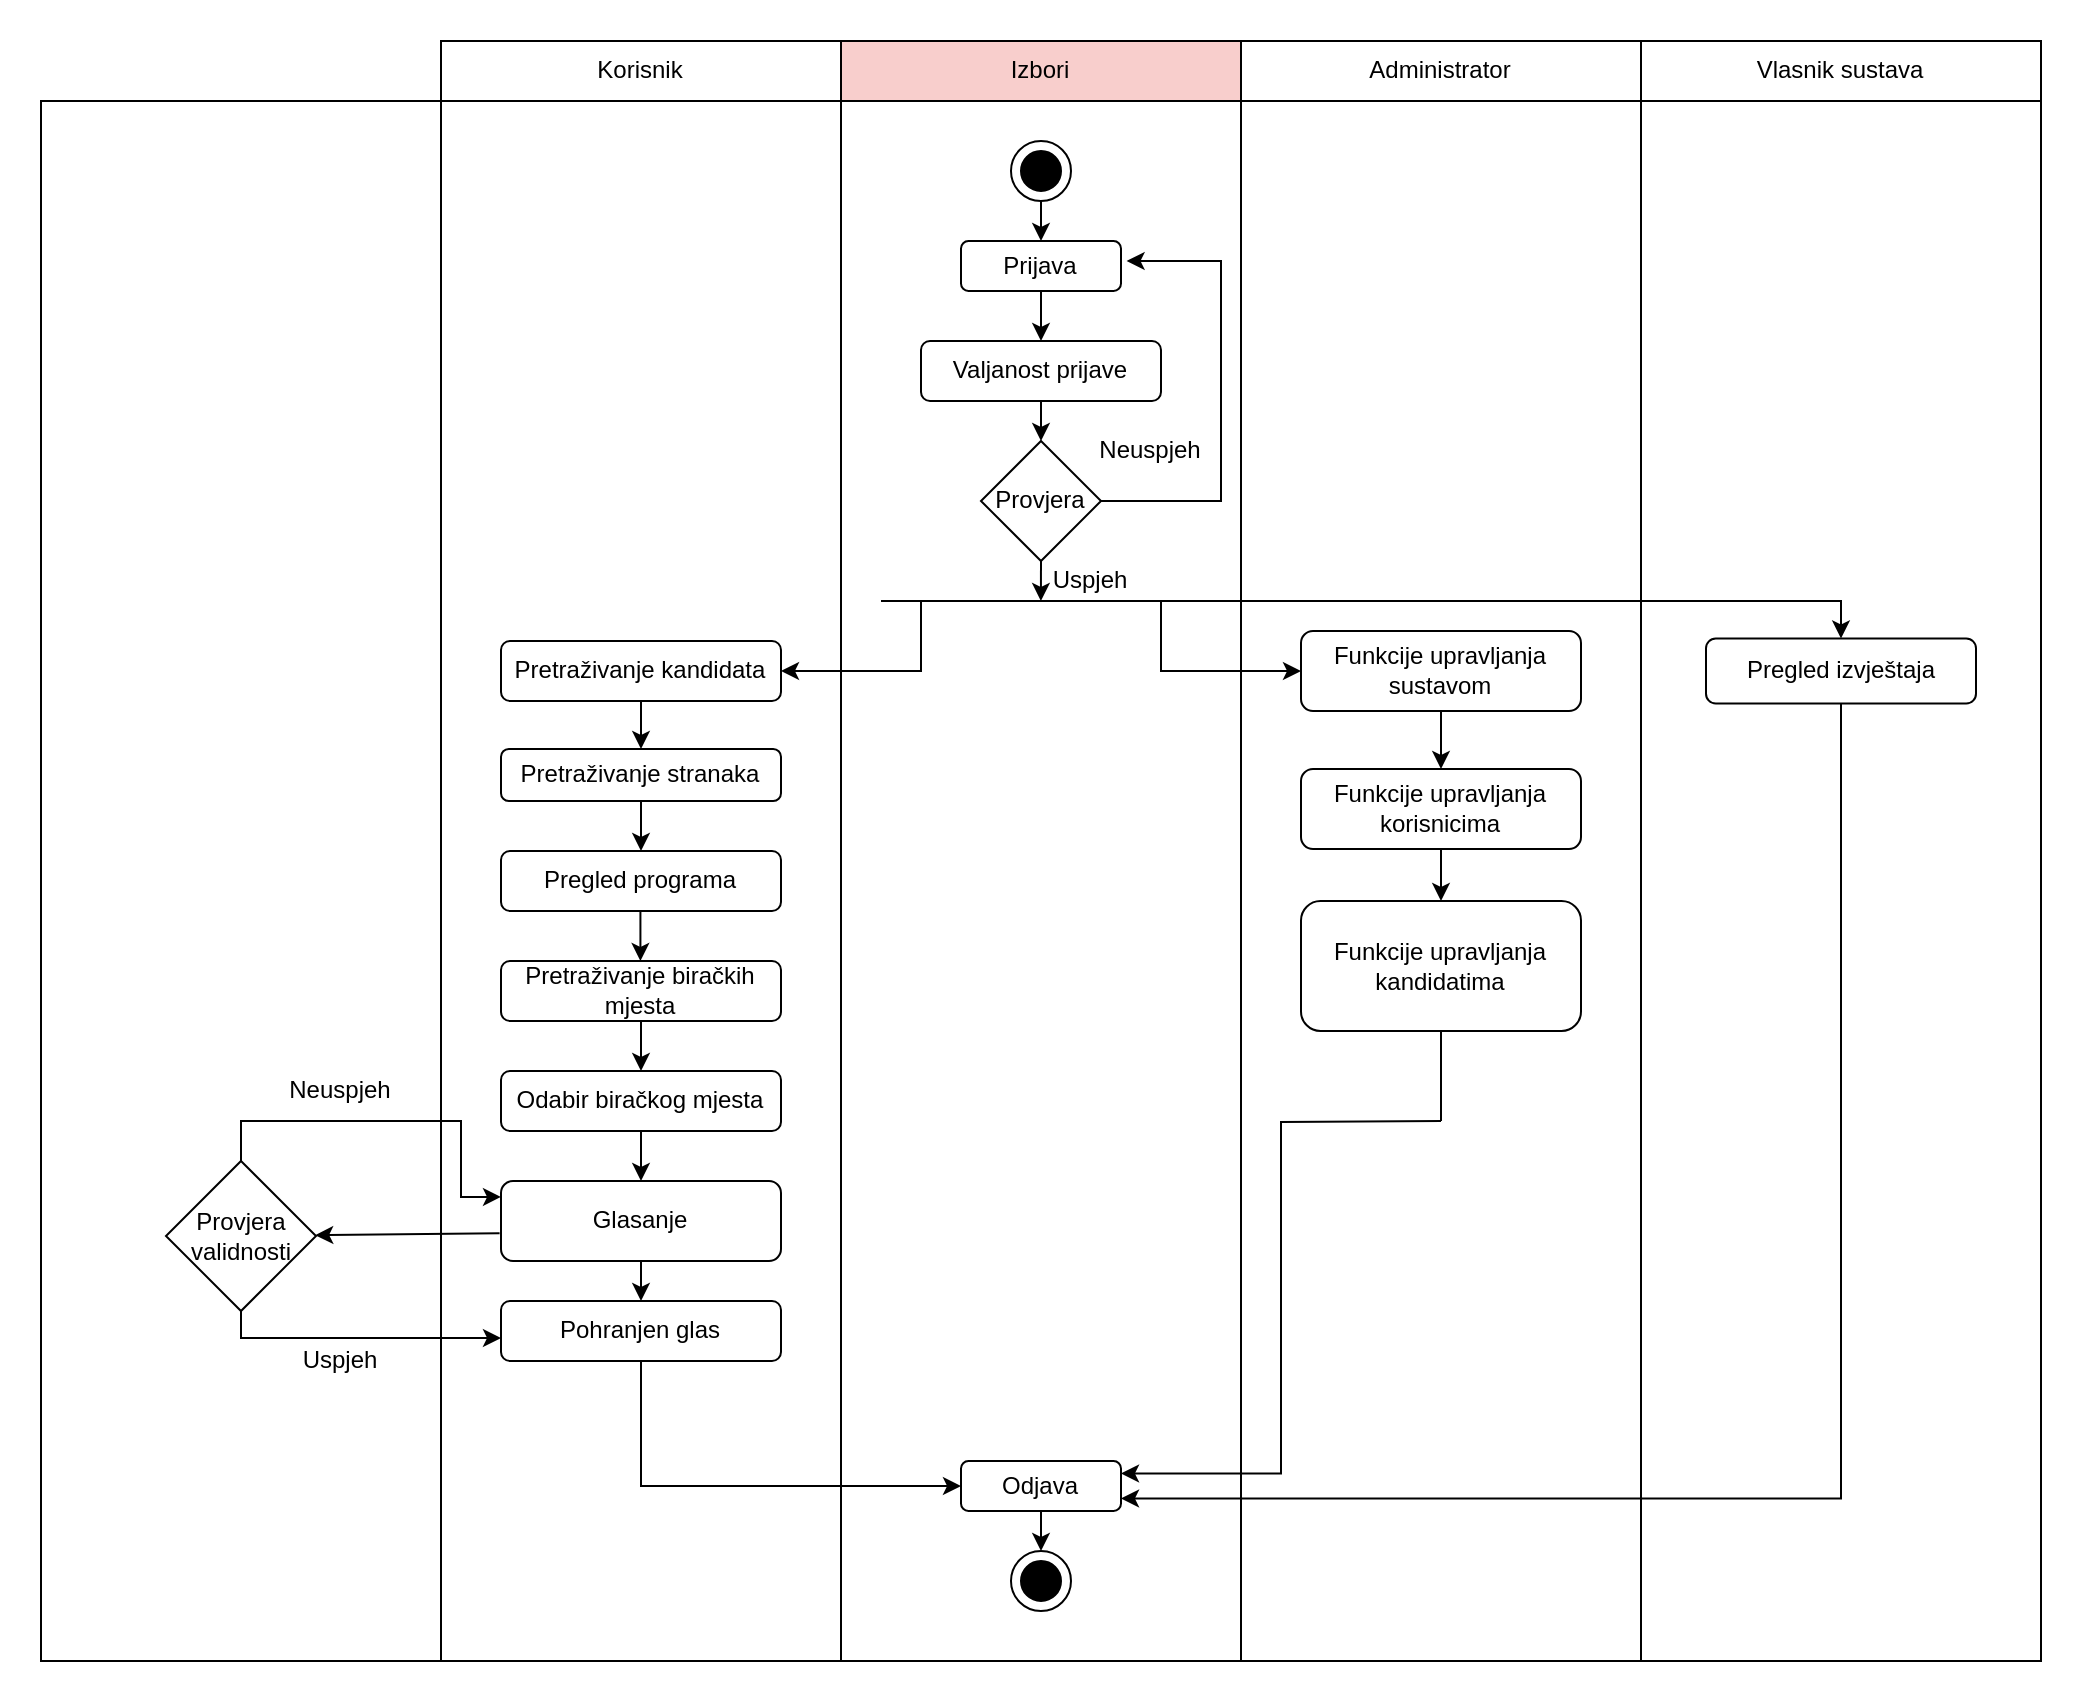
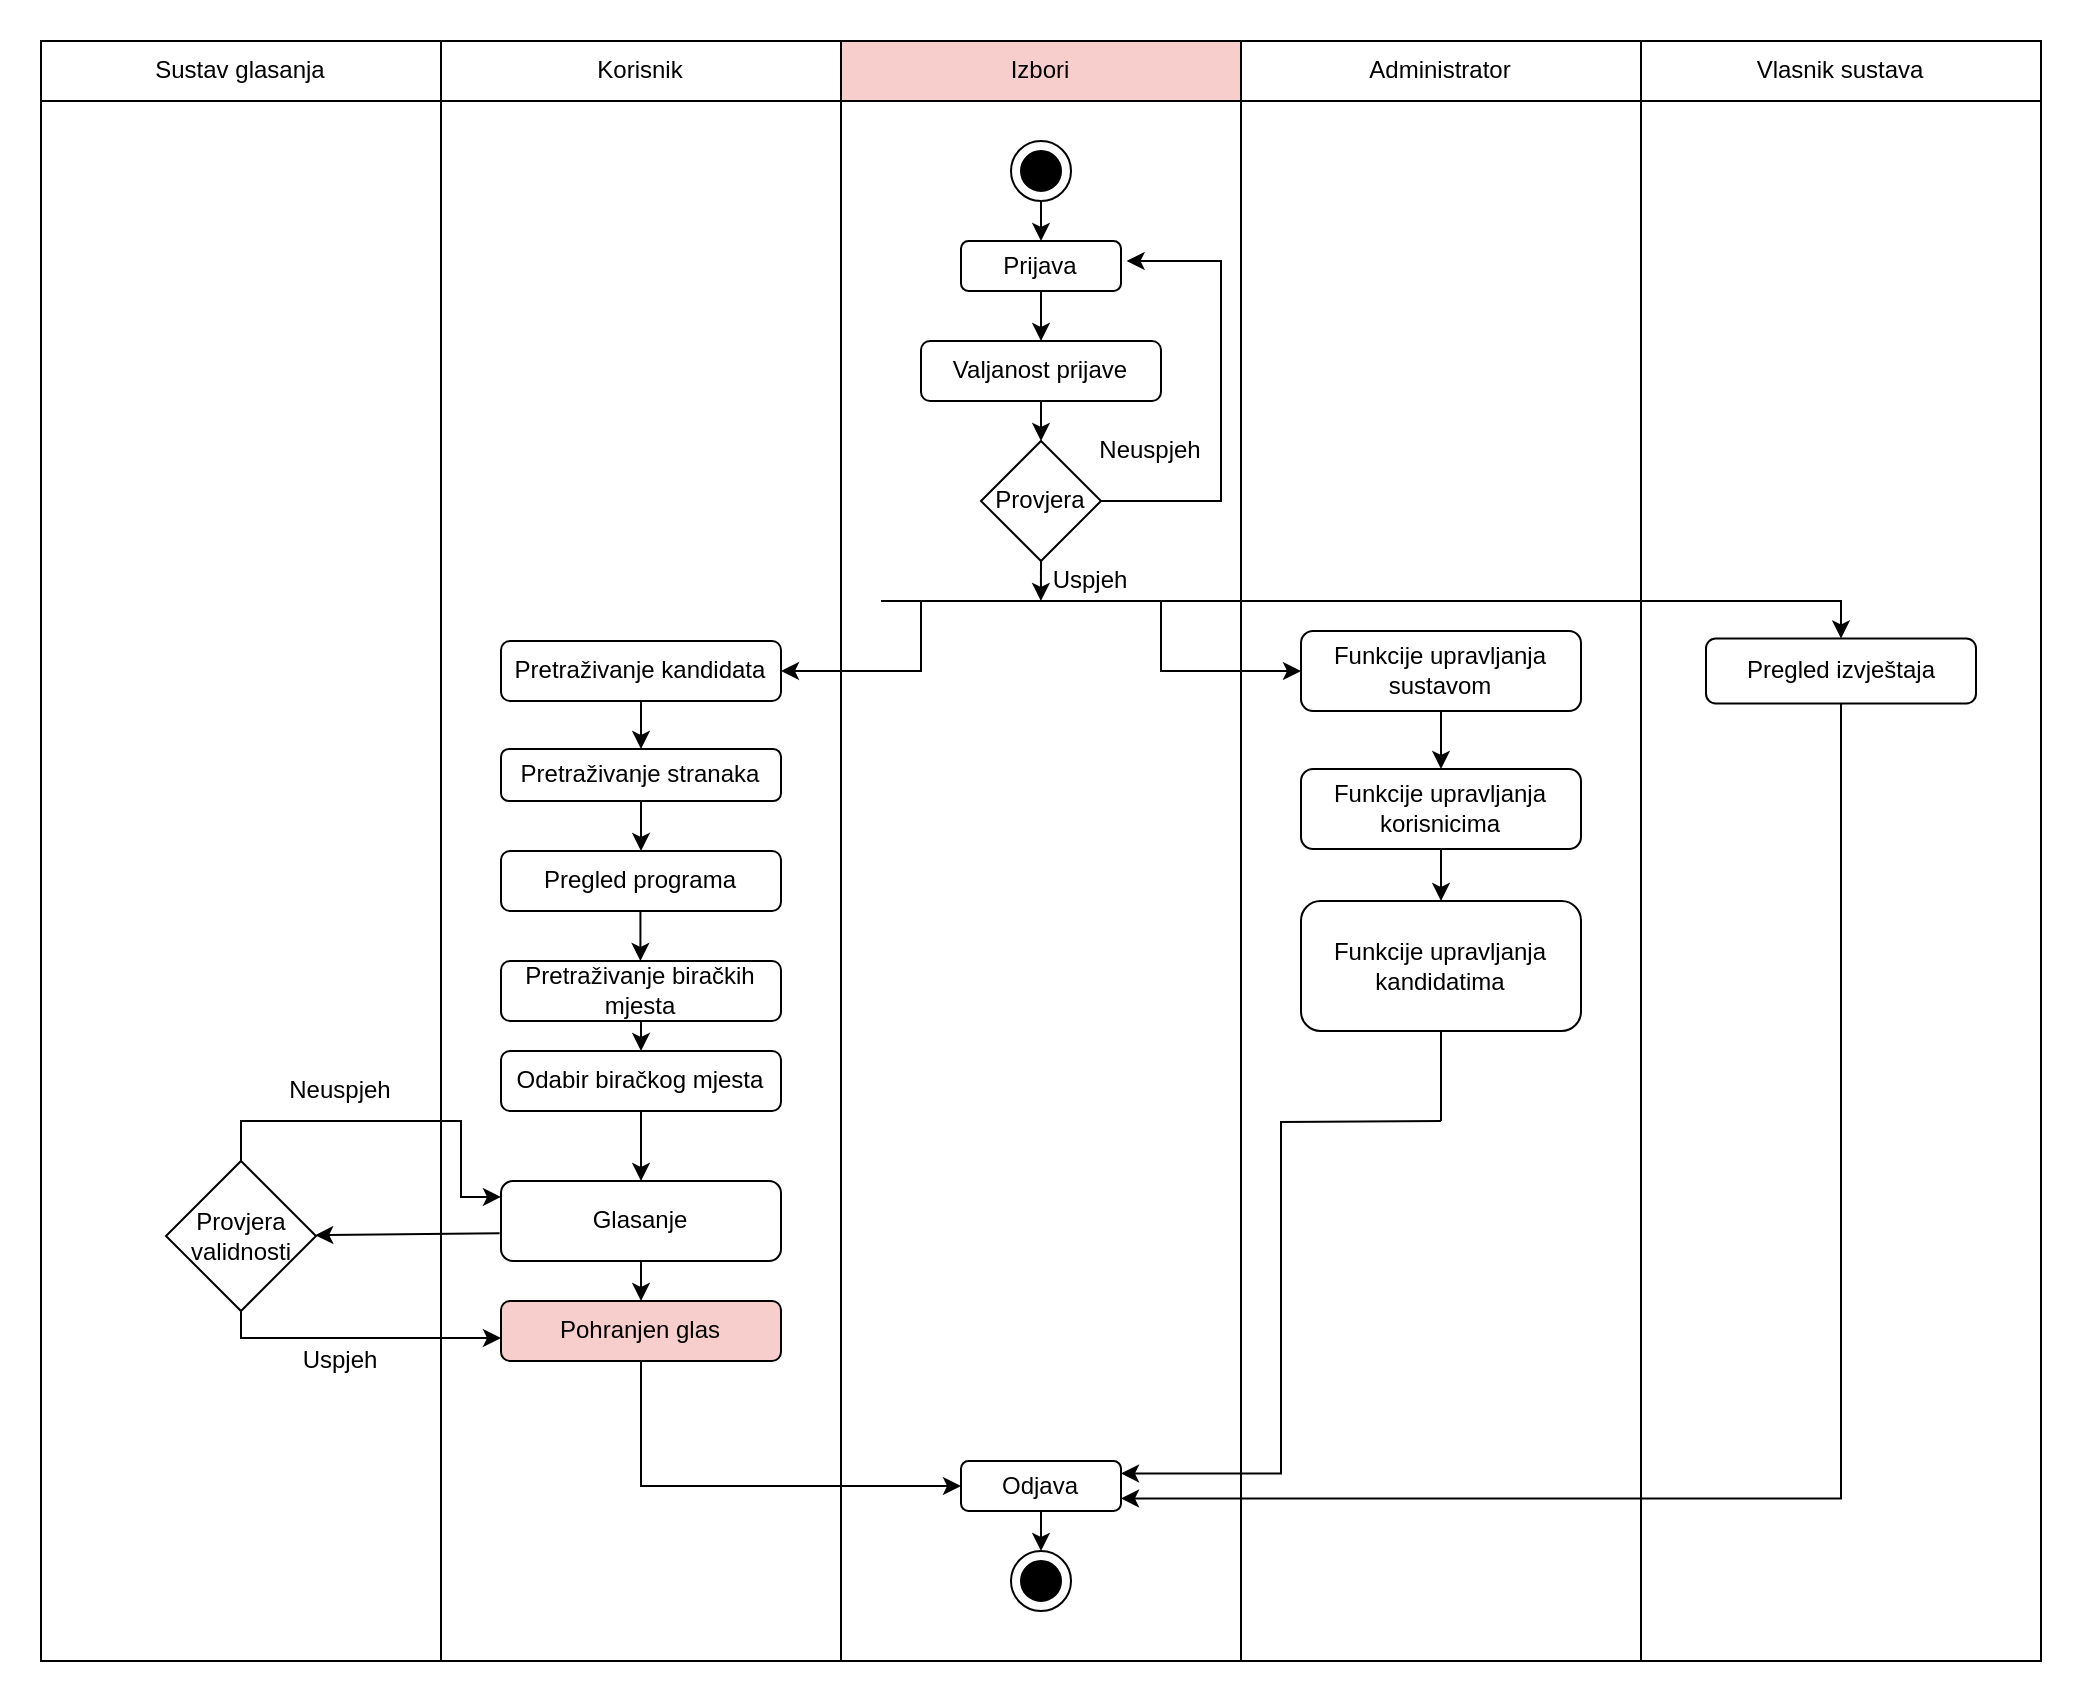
+ <mxCell id="7" value="Sustav glasanja" style="rounded=0;whiteSpace=wrap;html=1;" parent="1" vertex="1"><mxGeometry x="20" y="20" width="200" height="30" as="geometry" /></mxCell>
- <mxCell id="41" value="Odabir biračkog mjesta" style="rounded=1;whiteSpace=wrap;html=1;" parent="1" vertex="1"><mxGeometry x="250" y="535" width="140" height="30" as="geometry" /></mxCell>
+ <mxCell id="41" value="Odabir biračkog mjesta" style="rounded=1;whiteSpace=wrap;html=1;" parent="1" vertex="1"><mxGeometry x="250" y="525" width="140" height="30" as="geometry" /></mxCell>
- <mxCell id="53" value="Pohranjen glas" style="rounded=1;whiteSpace=wrap;html=1;" parent="1" vertex="1"><mxGeometry x="250" y="650" width="140" height="30" as="geometry" /></mxCell>
+ <mxCell id="53" value="Pohranjen glas" style="rounded=1;whiteSpace=wrap;html=1;fillColor=#f8cecc;" parent="1" vertex="1"><mxGeometry x="250" y="650" width="140" height="30" as="geometry" /></mxCell>
